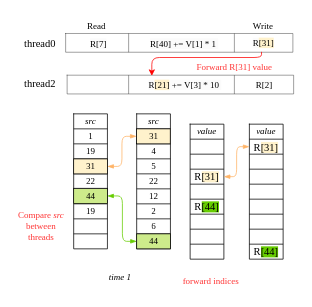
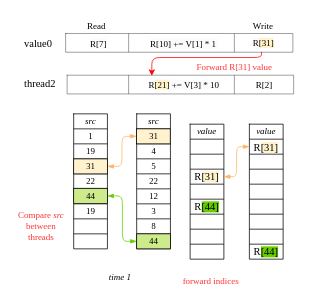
- <mxCell id="53" value="&lt;span style=&quot;color: rgb(0, 0, 0); font-family: &amp;quot;Linux Libertine&amp;quot;; font-size: 14px; font-style: normal; font-variant-ligatures: normal; font-variant-caps: normal; font-weight: 400; letter-spacing: normal; orphans: 2; text-align: center; text-indent: 0px; text-transform: none; widows: 2; word-spacing: 0px; -webkit-text-stroke-width: 0px; text-decoration-thickness: initial; text-decoration-style: initial; text-decoration-color: initial; float: none; display: inline !important;&quot;&gt;thread0&lt;/span&gt;" style="text;whiteSpace=wrap;html=1;fontSize=12;fontFamily=Linux Libertine;" parent="1" vertex="1"><mxGeometry x="30" y="43.85" width="66" height="28.02" as="geometry" /></mxCell>
+ <mxCell id="53" value="&lt;span style=&quot;color: rgb(0, 0, 0); font-family: &amp;quot;Linux Libertine&amp;quot;; font-size: 14px; font-style: normal; font-variant-ligatures: normal; font-variant-caps: normal; font-weight: 400; letter-spacing: normal; orphans: 2; text-align: center; text-indent: 0px; text-transform: none; widows: 2; word-spacing: 0px; -webkit-text-stroke-width: 0px; text-decoration-thickness: initial; text-decoration-style: initial; text-decoration-color: initial; float: none; display: inline !important;&quot;&gt;value0&lt;/span&gt;" style="text;whiteSpace=wrap;html=1;fontSize=12;fontFamily=Linux Libertine;" parent="1" vertex="1"><mxGeometry x="30" y="43.85" width="66" height="28.02" as="geometry" /></mxCell>
- <mxCell id="107" value="&lt;span style=&quot;color: rgb(0, 0, 0); font-family: &amp;quot;Linux Libertine&amp;quot;; font-style: normal; font-variant-ligatures: normal; font-variant-caps: normal; font-weight: 400; letter-spacing: normal; orphans: 2; text-align: center; text-indent: 0px; text-transform: none; widows: 2; word-spacing: 0px; -webkit-text-stroke-width: 0px; background-color: rgb(251, 251, 251); text-decoration-thickness: initial; text-decoration-style: initial; text-decoration-color: initial; float: none; display: inline !important;&quot;&gt;&lt;font style=&quot;font-size: 12px;&quot;&gt;R[40] += V[1] * 1&amp;nbsp;&lt;/font&gt;&lt;/span&gt;" style="text;whiteSpace=wrap;html=1;fontSize=12;" parent="1" vertex="1"><mxGeometry x="198" y="43.99" width="103" height="26.02" as="geometry" /></mxCell>
+ <mxCell id="107" value="&lt;span style=&quot;color: rgb(0, 0, 0); font-family: &amp;quot;Linux Libertine&amp;quot;; font-style: normal; font-variant-ligatures: normal; font-variant-caps: normal; font-weight: 400; letter-spacing: normal; orphans: 2; text-align: center; text-indent: 0px; text-transform: none; widows: 2; word-spacing: 0px; -webkit-text-stroke-width: 0px; background-color: rgb(251, 251, 251); text-decoration-thickness: initial; text-decoration-style: initial; text-decoration-color: initial; float: none; display: inline !important;&quot;&gt;&lt;font style=&quot;font-size: 12px;&quot;&gt;R[10] += V[1] * 1&amp;nbsp;&lt;/font&gt;&lt;/span&gt;" style="text;whiteSpace=wrap;html=1;fontSize=12;" parent="1" vertex="1"><mxGeometry x="198" y="43.99" width="103" height="26.02" as="geometry" /></mxCell>
- <mxCell id="35" value="&lt;font face=&quot;Times New Roman&quot;&gt;2&lt;/font&gt;" style="shape=partialRectangle;html=1;whiteSpace=wrap;connectable=0;fillColor=none;top=0;left=0;bottom=0;right=0;overflow=hidden;" parent="34" vertex="1"><mxGeometry width="45" height="20" as="geometry"><mxRectangle width="45" height="20" as="alternateBounds" /></mxGeometry></mxCell>
+ <mxCell id="35" value="&lt;font face=&quot;Times New Roman&quot;&gt;3&lt;/font&gt;" style="shape=partialRectangle;html=1;whiteSpace=wrap;connectable=0;fillColor=none;top=0;left=0;bottom=0;right=0;overflow=hidden;" parent="34" vertex="1"><mxGeometry width="45" height="20" as="geometry"><mxRectangle width="45" height="20" as="alternateBounds" /></mxGeometry></mxCell>
- <mxCell id="37" value="&lt;font face=&quot;Times New Roman&quot;&gt;6&lt;/font&gt;" style="shape=partialRectangle;html=1;whiteSpace=wrap;connectable=0;fillColor=none;top=0;left=0;bottom=0;right=0;overflow=hidden;" parent="36" vertex="1"><mxGeometry width="45" height="20" as="geometry"><mxRectangle width="45" height="20" as="alternateBounds" /></mxGeometry></mxCell>
+ <mxCell id="37" value="&lt;font face=&quot;Times New Roman&quot;&gt;8&lt;/font&gt;" style="shape=partialRectangle;html=1;whiteSpace=wrap;connectable=0;fillColor=none;top=0;left=0;bottom=0;right=0;overflow=hidden;" parent="36" vertex="1"><mxGeometry width="45" height="20" as="geometry"><mxRectangle width="45" height="20" as="alternateBounds" /></mxGeometry></mxCell>
